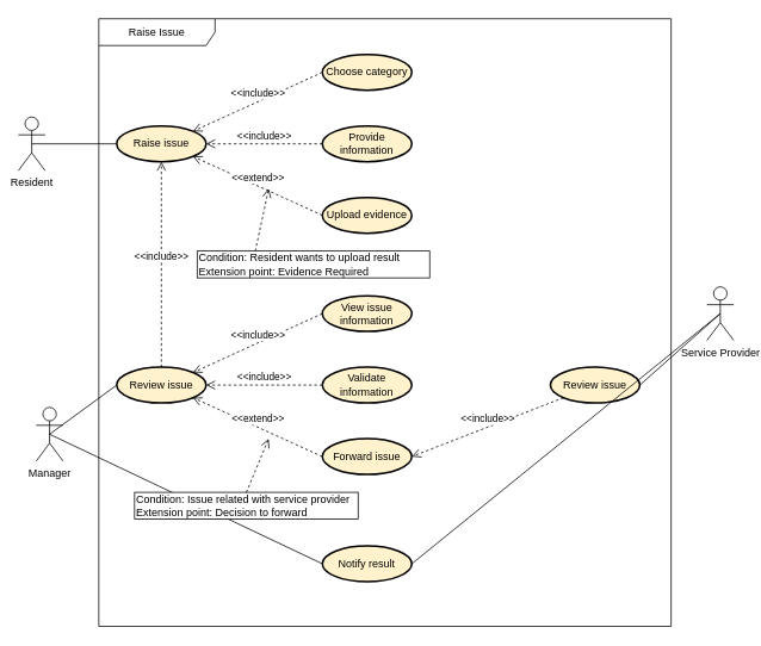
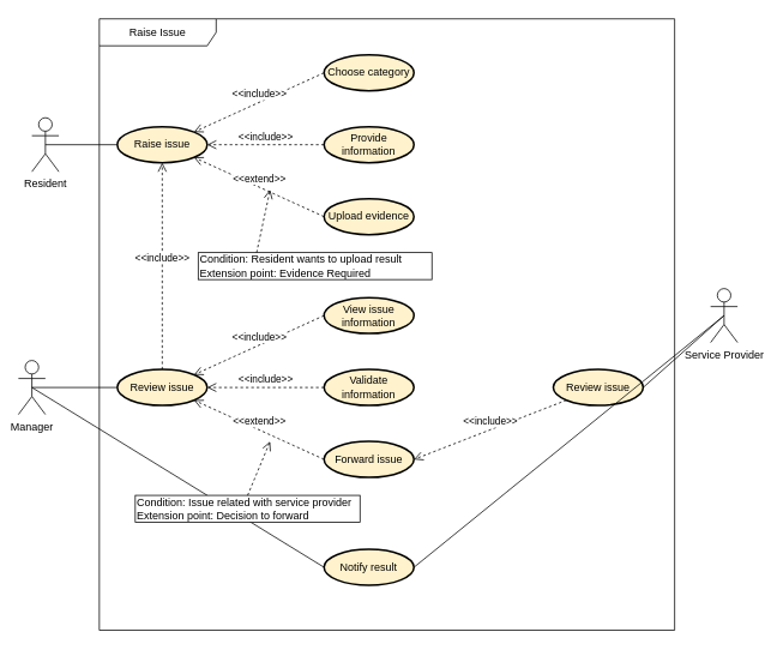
- <mxCell id="2" value="Resident" style="shape=umlActor;verticalLabelPosition=bottom;verticalAlign=top;html=1;" parent="1" vertex="1"><mxGeometry x="20" y="130" width="30" height="60" as="geometry" /></mxCell>
+ <mxCell id="2" value="Resident" style="shape=umlActor;verticalLabelPosition=bottom;verticalAlign=top;html=1;" parent="1" vertex="1"><mxGeometry x="35" y="130" width="30" height="60" as="geometry" /></mxCell>
- <mxCell id="11" value="Manager" style="shape=umlActor;verticalLabelPosition=bottom;verticalAlign=top;html=1;" parent="1" vertex="1"><mxGeometry x="40" y="455" width="30" height="60" as="geometry" /></mxCell>
+ <mxCell id="11" value="Manager" style="shape=umlActor;verticalLabelPosition=bottom;verticalAlign=top;html=1;" parent="1" vertex="1"><mxGeometry x="20" y="400" width="30" height="60" as="geometry" /></mxCell>
